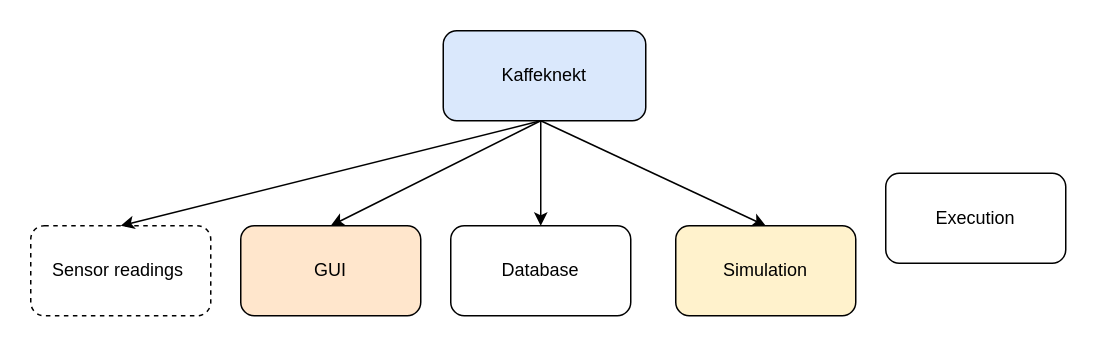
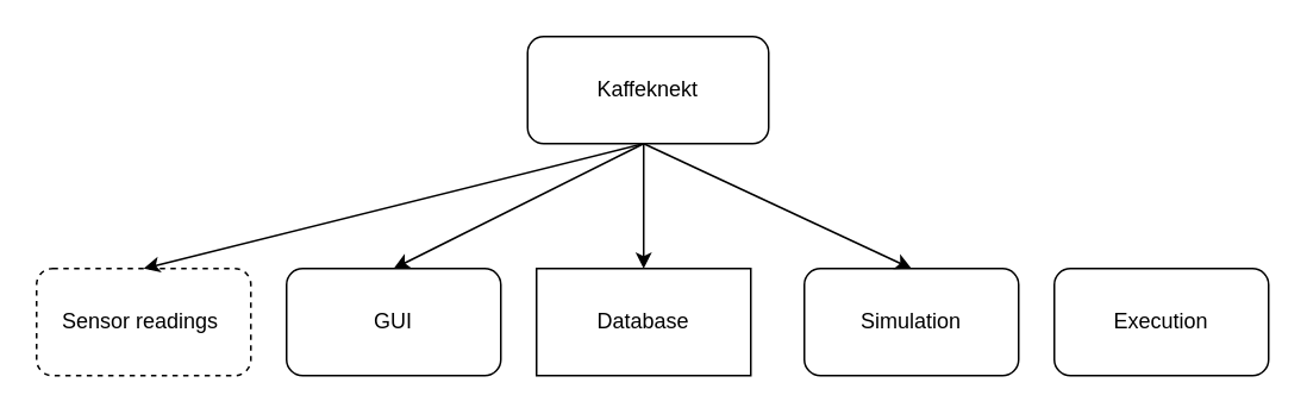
- <mxCell id="2" value="Kaffeknekt" style="rounded=1;whiteSpace=wrap;html=1;fillColor=#dae8fc;" vertex="1" parent="1"><mxGeometry x="295" y="20" width="135" height="60" as="geometry" /></mxCell>
+ <mxCell id="2" value="Kaffeknekt" style="rounded=1;whiteSpace=wrap;html=1;" vertex="1" parent="1"><mxGeometry x="295" y="20" width="135" height="60" as="geometry" /></mxCell>
- <mxCell id="3" value="Execution" style="rounded=1;whiteSpace=wrap;html=1;" vertex="1" parent="1"><mxGeometry x="590" y="115" width="120" height="60" as="geometry" /></mxCell>
+ <mxCell id="3" value="Execution" style="rounded=1;whiteSpace=wrap;html=1;" vertex="1" parent="1"><mxGeometry x="590" y="150" width="120" height="60" as="geometry" /></mxCell>
- <mxCell id="4" value="GUI" style="rounded=1;whiteSpace=wrap;html=1;fillColor=#ffe6cc;" vertex="1" parent="1"><mxGeometry x="160" y="150" width="120" height="60" as="geometry" /></mxCell>
+ <mxCell id="4" value="GUI" style="rounded=1;whiteSpace=wrap;html=1;" vertex="1" parent="1"><mxGeometry x="160" y="150" width="120" height="60" as="geometry" /></mxCell>
- <mxCell id="6" value="Database" style="rounded=1;whiteSpace=wrap;html=1;" vertex="1" parent="1"><mxGeometry x="300" y="150" width="120" height="60" as="geometry" /></mxCell>
+ <mxCell id="6" value="Database" style="whiteSpace=wrap;html=1;rounded=0;" vertex="1" parent="1"><mxGeometry x="300" y="150" width="120" height="60" as="geometry" /></mxCell>
- <mxCell id="5" value="Simulation" style="rounded=1;whiteSpace=wrap;html=1;fillColor=#fff2cc;" vertex="1" parent="1"><mxGeometry x="450" y="150" width="120" height="60" as="geometry" /></mxCell>
+ <mxCell id="5" value="Simulation" style="rounded=1;whiteSpace=wrap;html=1;" vertex="1" parent="1"><mxGeometry x="450" y="150" width="120" height="60" as="geometry" /></mxCell>
